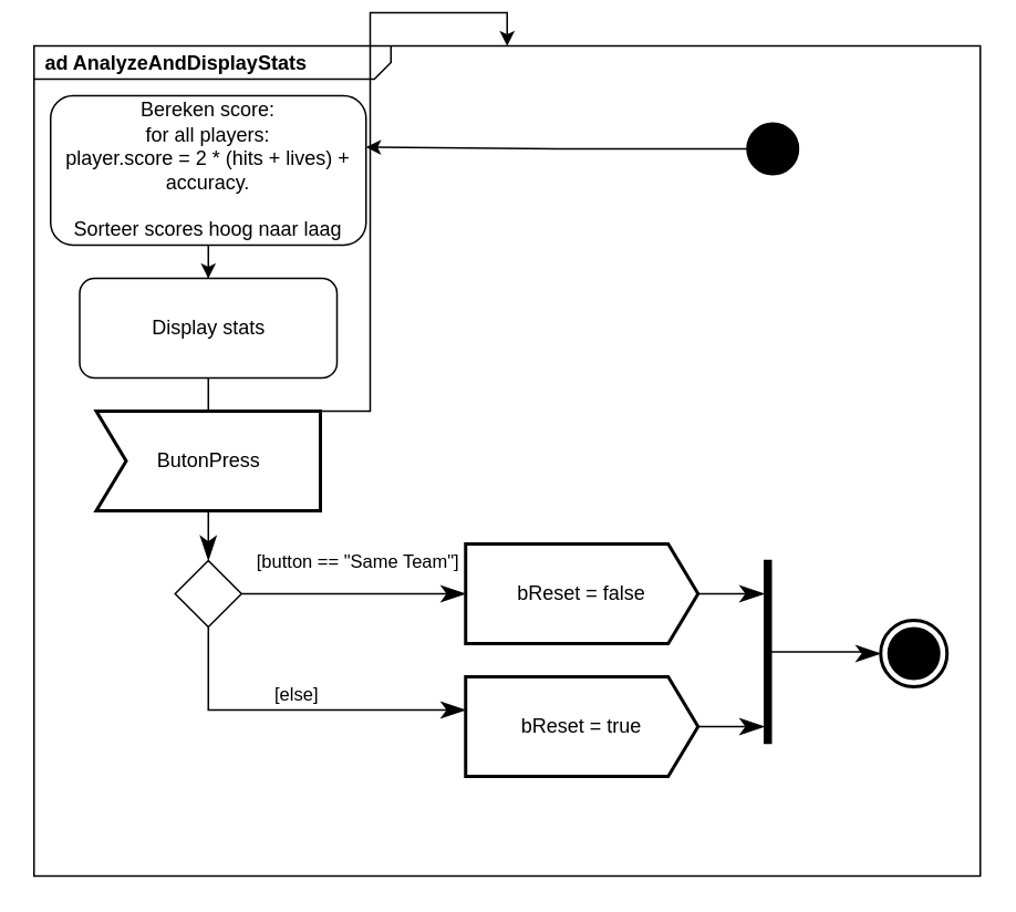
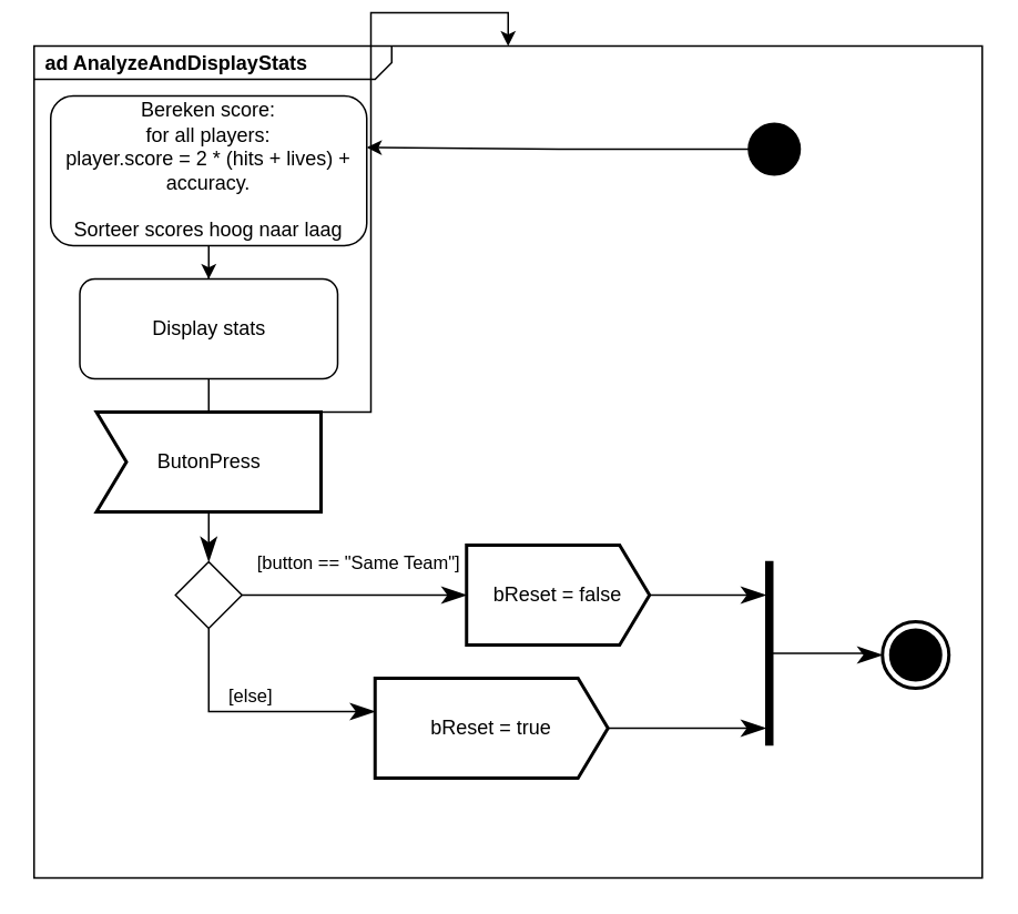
- <mxCell id="14" value="bReset = false" style="html=1;shape=mxgraph.sysml.sendSigAct;strokeWidth=2;whiteSpace=wrap;align=center;" vertex="1" parent="1"><mxGeometry x="280" y="320" width="140" height="60" as="geometry" /></mxCell>
+ <mxCell id="14" value="bReset = false" style="html=1;shape=mxgraph.sysml.sendSigAct;strokeWidth=2;whiteSpace=wrap;align=center;" vertex="1" parent="1"><mxGeometry x="280" y="320" width="110" height="60" as="geometry" /></mxCell>
- <mxCell id="15" value="bReset = true" style="html=1;shape=mxgraph.sysml.sendSigAct;strokeWidth=2;whiteSpace=wrap;align=center;" vertex="1" parent="1"><mxGeometry x="280" y="400" width="140" height="60" as="geometry" /></mxCell>
+ <mxCell id="15" value="bReset = true" style="html=1;shape=mxgraph.sysml.sendSigAct;strokeWidth=2;whiteSpace=wrap;align=center;" vertex="1" parent="1"><mxGeometry x="225" y="400" width="140" height="60" as="geometry" /></mxCell>
